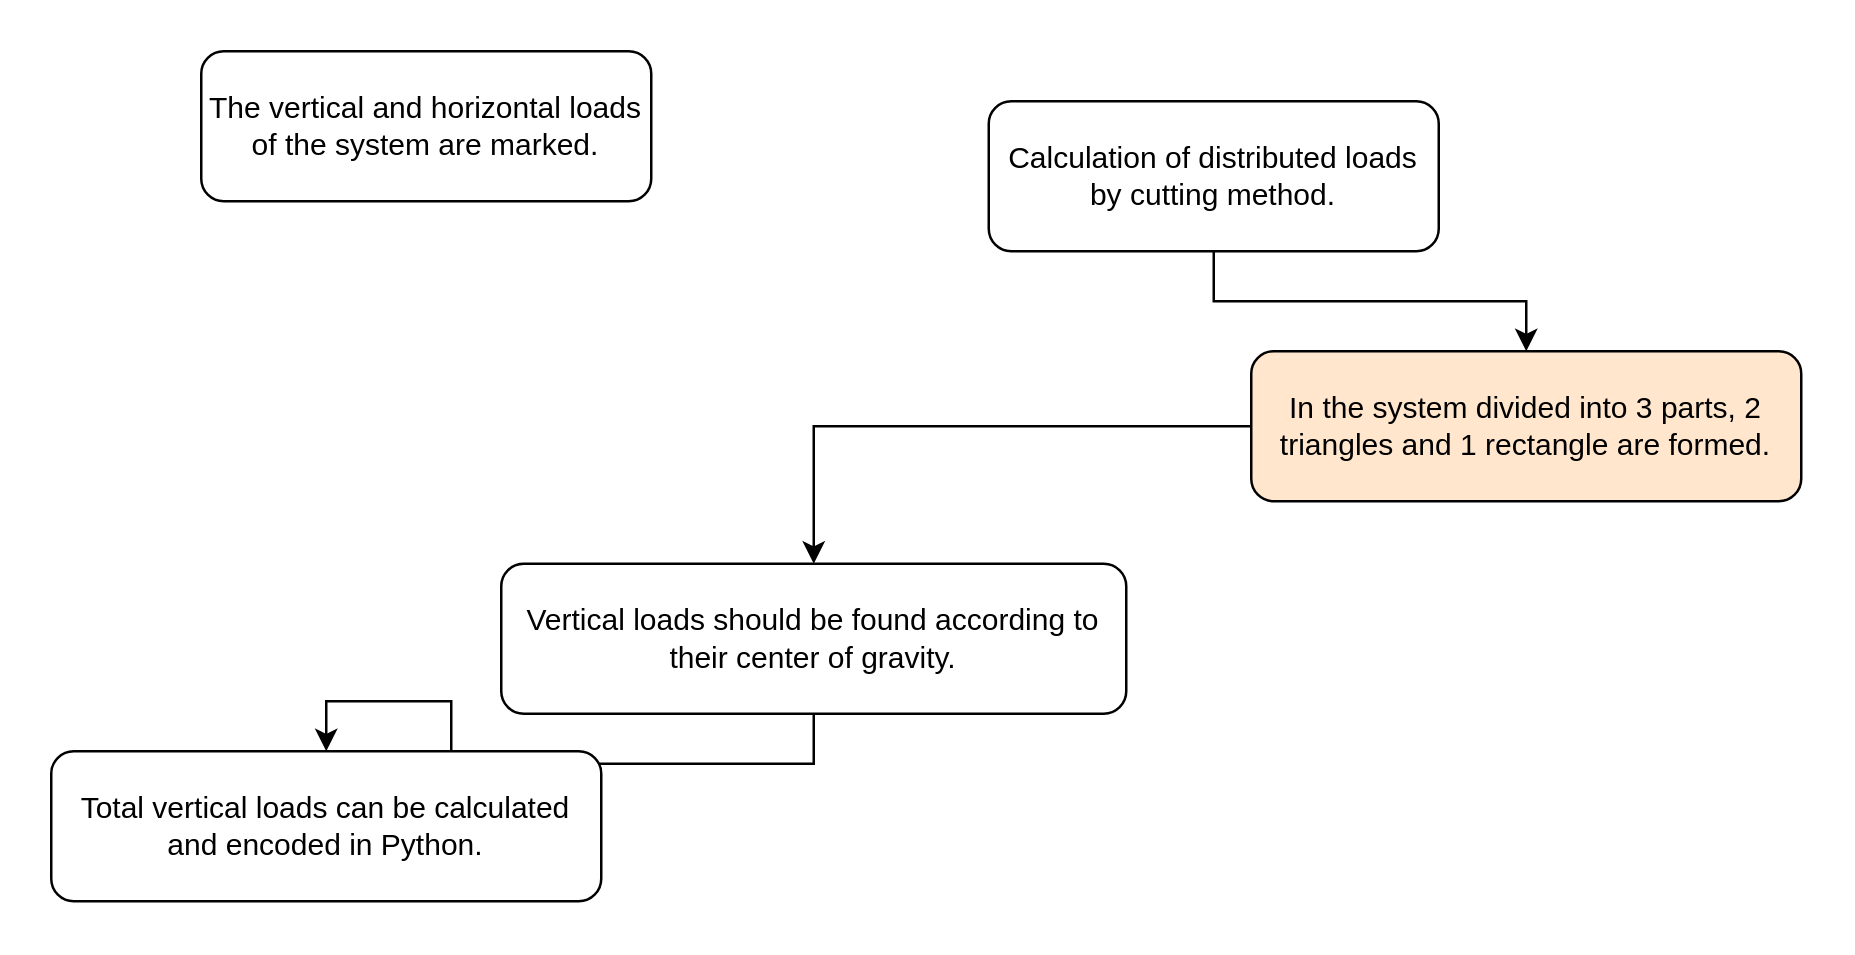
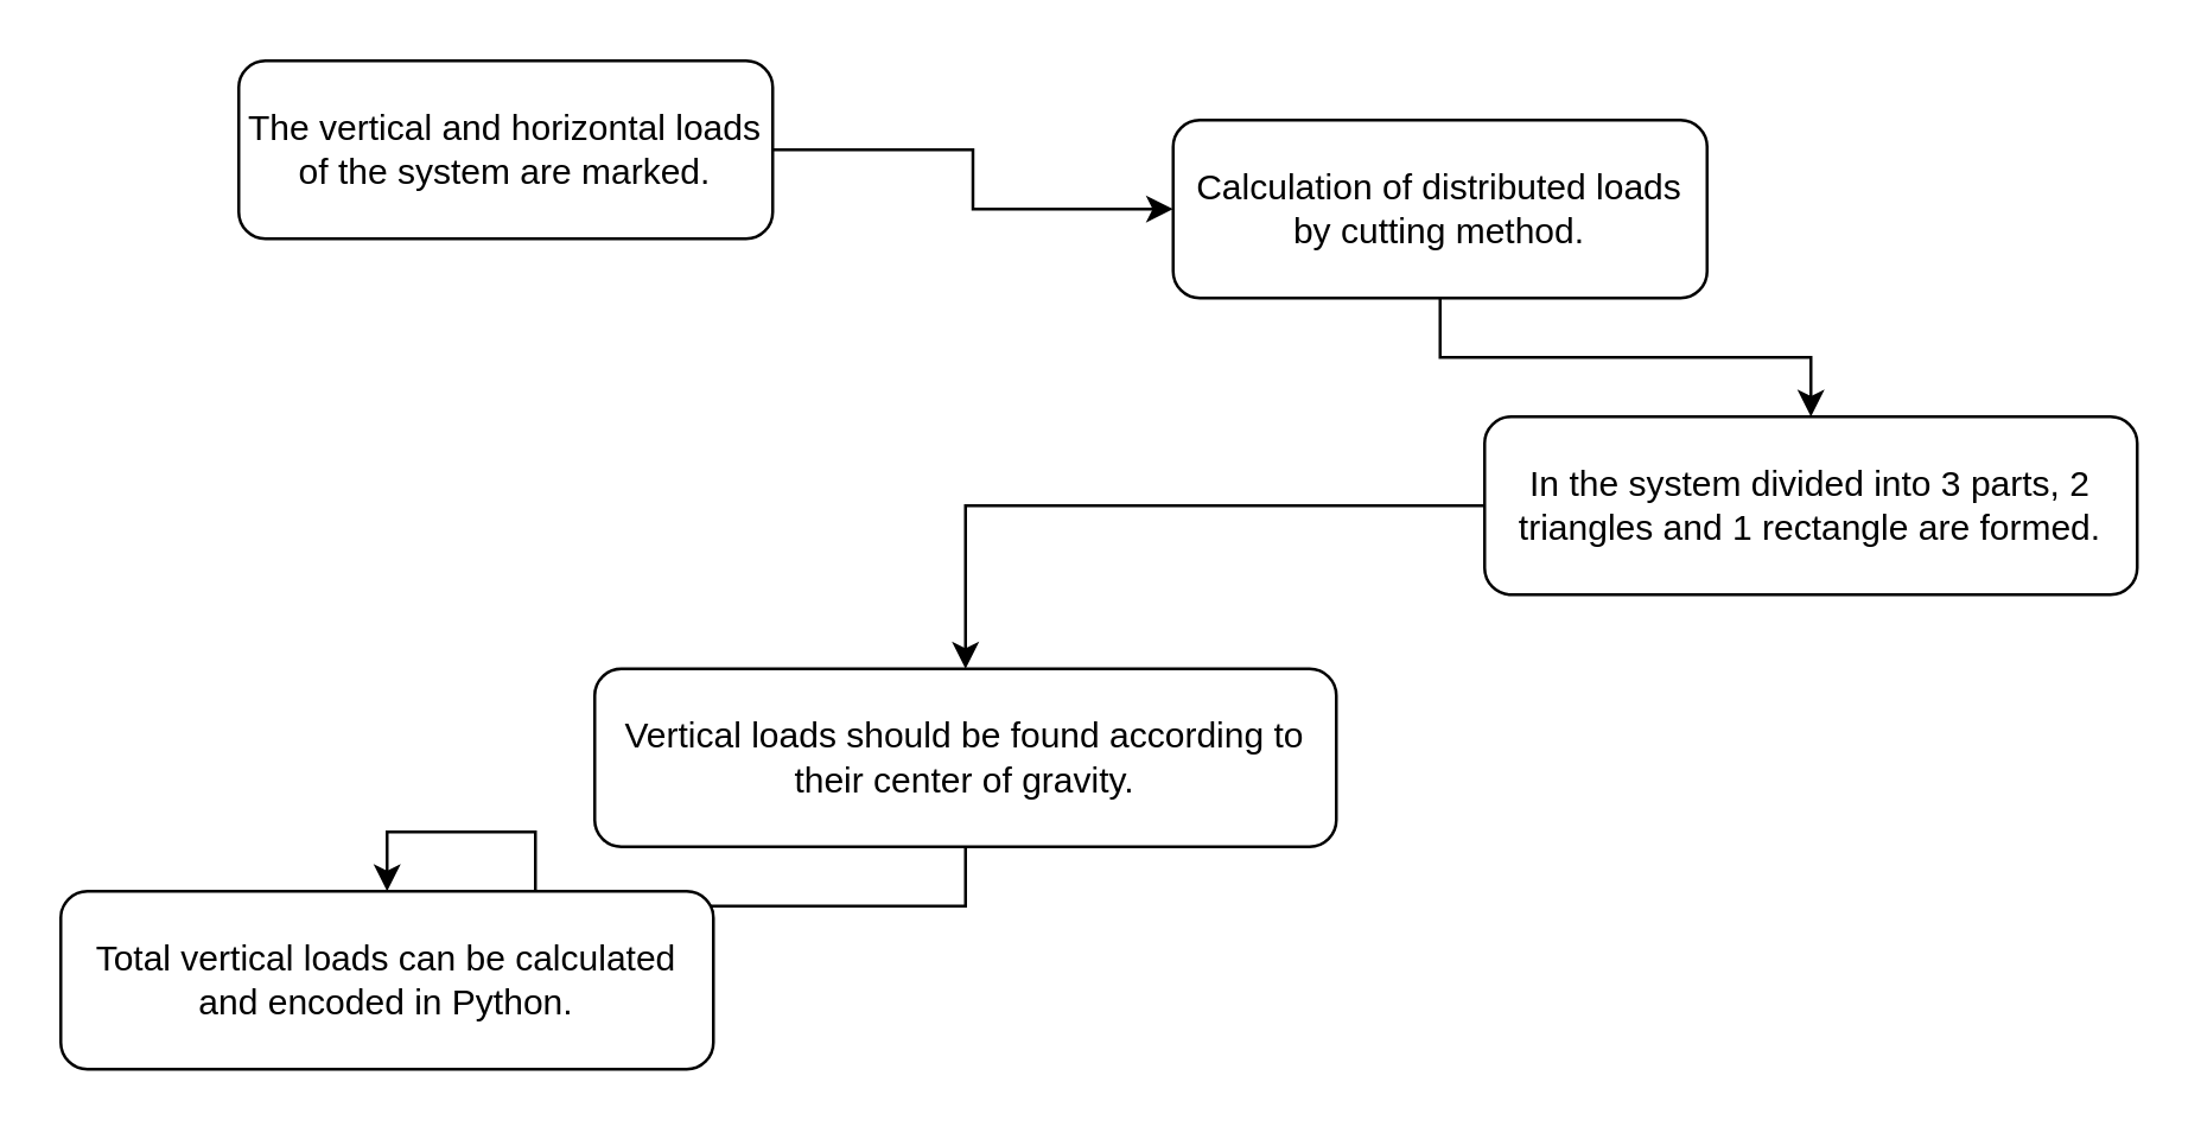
+ <mxCell id="2" value="" style="edgeStyle=orthogonalEdgeStyle;rounded=0;orthogonalLoop=1;jettySize=auto;html=1;" edge="1" parent="1" source="3" target="5"><mxGeometry relative="1" as="geometry" /></mxCell>
- <mxCell id="7" value="In the system divided into 3 parts, 2 triangles and 1 rectangle are formed." style="whiteSpace=wrap;html=1;rounded=1;fillColor=#ffe6cc;" vertex="1" parent="1"><mxGeometry x="500" y="140" width="220" height="60" as="geometry" /></mxCell>
+ <mxCell id="7" value="In the system divided into 3 parts, 2 triangles and 1 rectangle are formed." style="whiteSpace=wrap;html=1;rounded=1;" vertex="1" parent="1"><mxGeometry x="500" y="140" width="220" height="60" as="geometry" /></mxCell>
